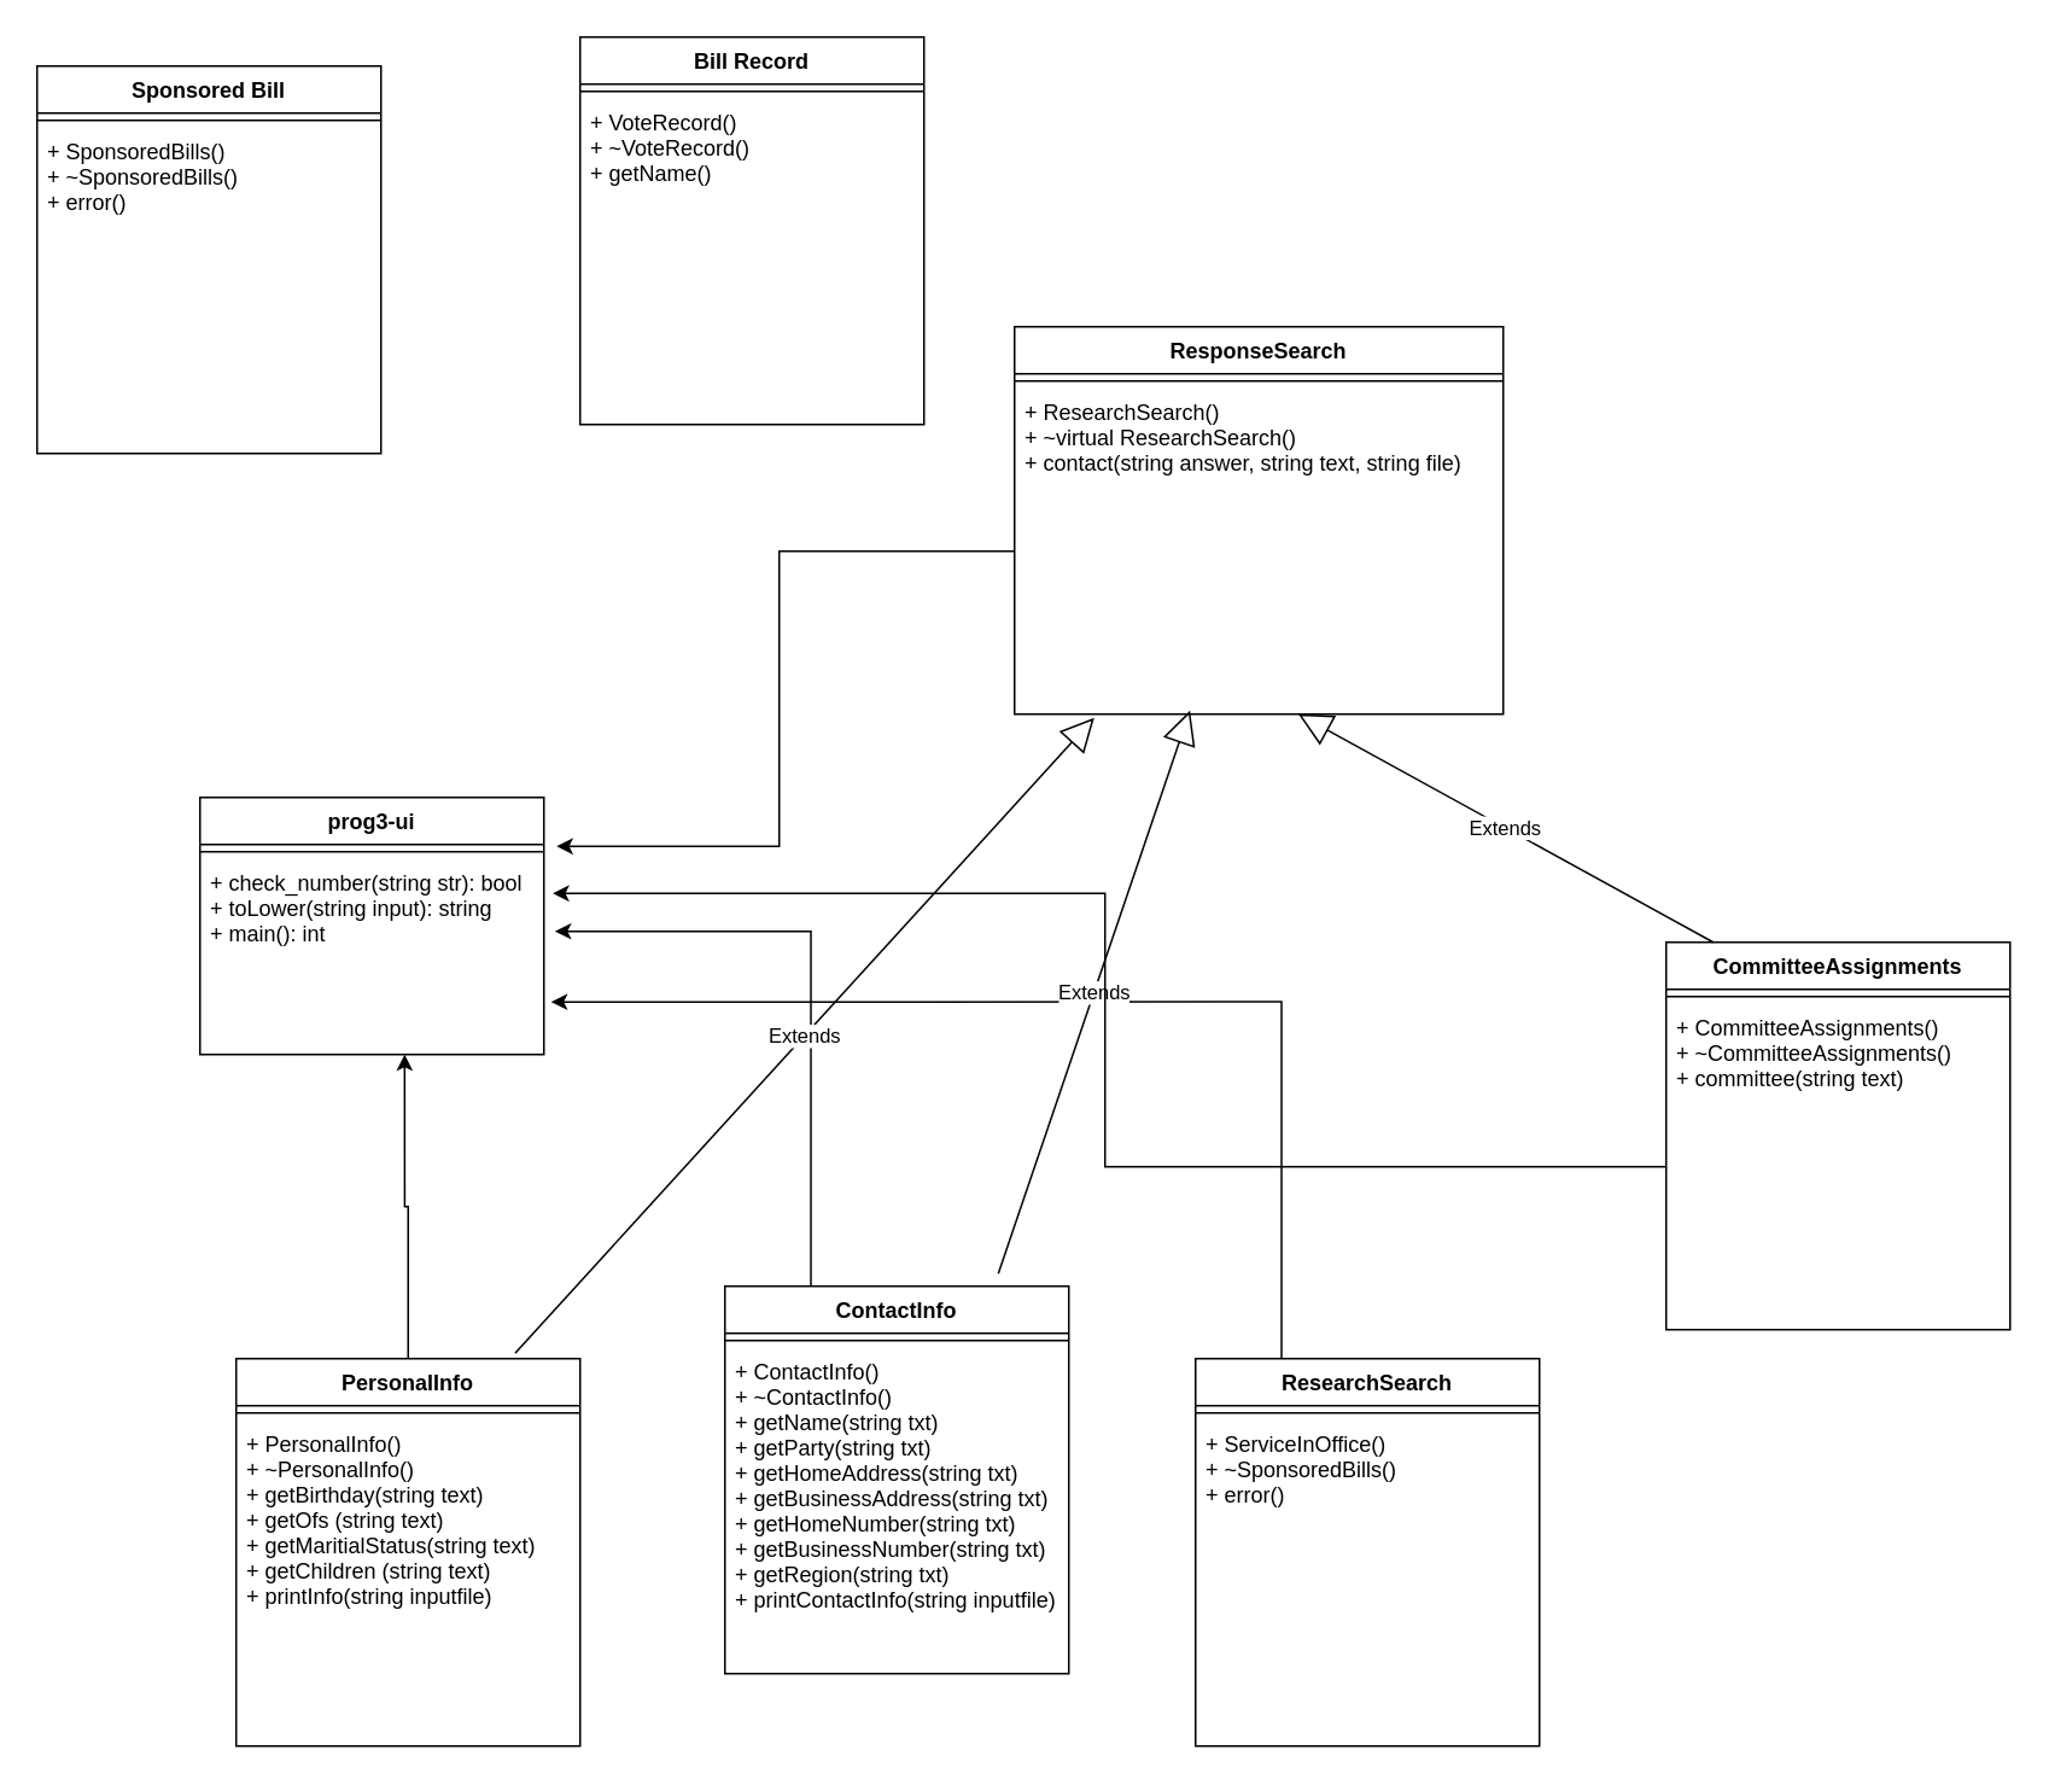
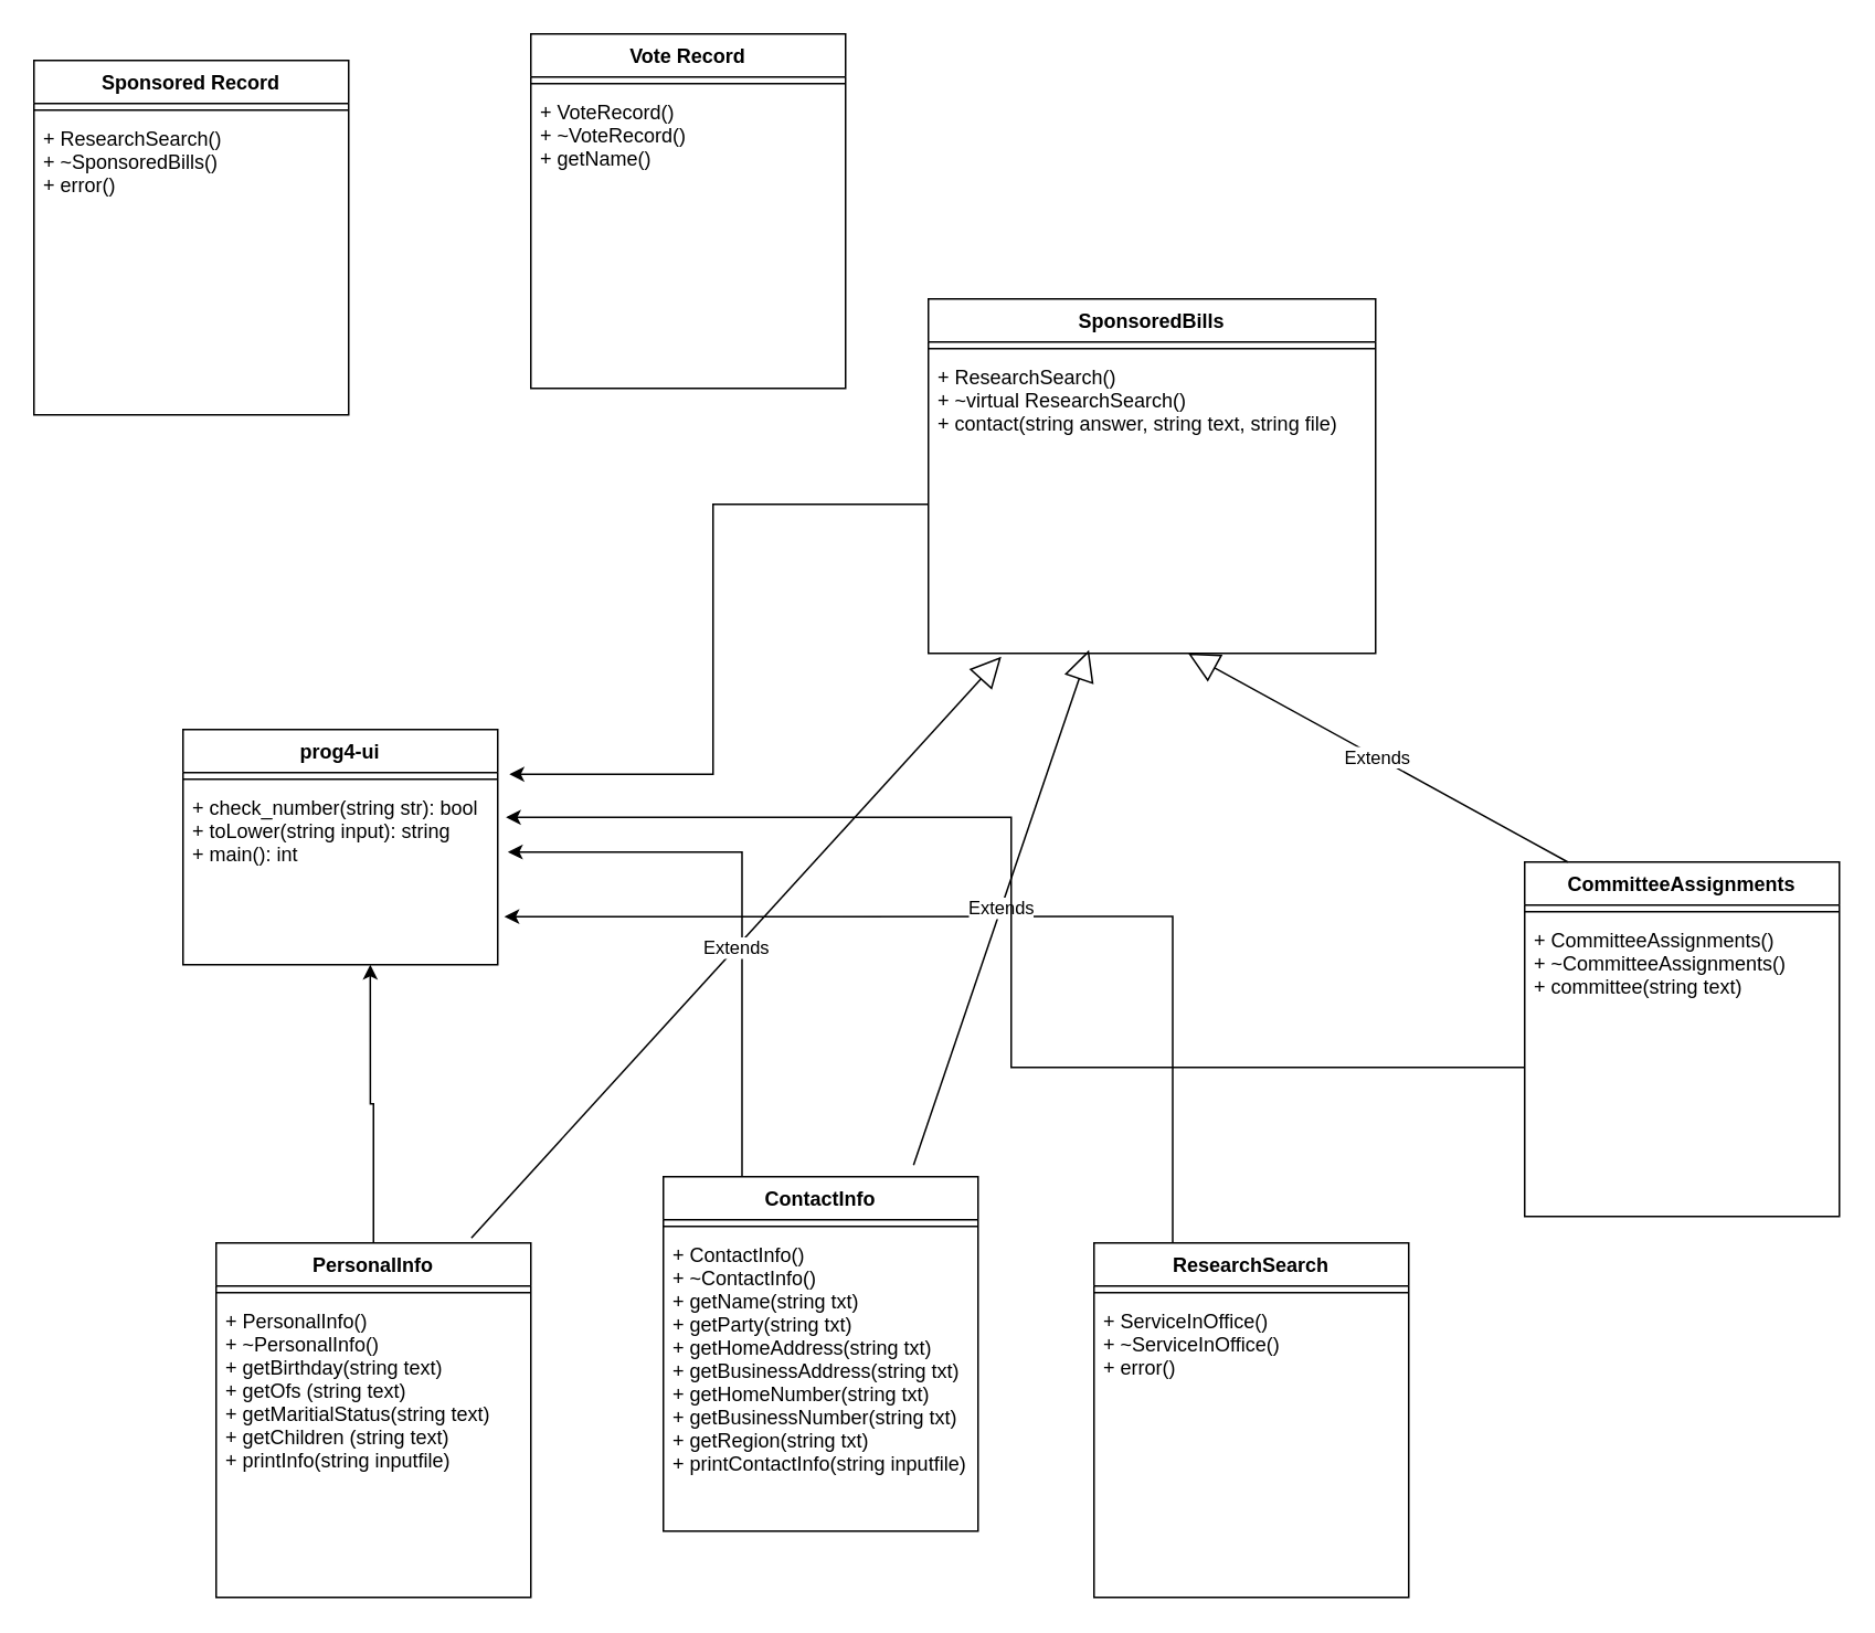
- <mxCell id="17" value="Bill Record" style="swimlane;fontStyle=1;align=center;verticalAlign=top;childLayout=stackLayout;horizontal=1;startSize=26;horizontalStack=0;resizeParent=1;resizeParentMax=0;resizeLast=0;collapsible=1;marginBottom=0;" vertex="1" parent="1"><mxGeometry x="320" y="20" width="190" height="214" as="geometry" /></mxCell>
+ <mxCell id="17" value="Vote Record" style="swimlane;fontStyle=1;align=center;verticalAlign=top;childLayout=stackLayout;horizontal=1;startSize=26;horizontalStack=0;resizeParent=1;resizeParentMax=0;resizeLast=0;collapsible=1;marginBottom=0;" vertex="1" parent="1"><mxGeometry x="320" y="20" width="190" height="214" as="geometry" /></mxCell>
- <mxCell id="14" value="Sponsored Bill" style="swimlane;fontStyle=1;align=center;verticalAlign=top;childLayout=stackLayout;horizontal=1;startSize=26;horizontalStack=0;resizeParent=1;resizeParentMax=0;resizeLast=0;collapsible=1;marginBottom=0;" vertex="1" parent="1"><mxGeometry x="20" y="36" width="190" height="214" as="geometry" /></mxCell>
+ <mxCell id="14" value="Sponsored Record" style="swimlane;fontStyle=1;align=center;verticalAlign=top;childLayout=stackLayout;horizontal=1;startSize=26;horizontalStack=0;resizeParent=1;resizeParentMax=0;resizeLast=0;collapsible=1;marginBottom=0;" vertex="1" parent="1"><mxGeometry x="20" y="36" width="190" height="214" as="geometry" /></mxCell>
- <mxCell id="16" value="+ SponsoredBills()&#10;+ ~SponsoredBills()&#10;+ error()&#10;" style="text;strokeColor=none;fillColor=none;align=left;verticalAlign=top;spacingLeft=4;spacingRight=4;overflow=hidden;rotatable=0;points=[[0,0.5],[1,0.5]];portConstraint=eastwest;" vertex="1" parent="14"><mxGeometry y="34" width="190" height="180" as="geometry" /></mxCell>
+ <mxCell id="16" value="+ ResearchSearch()&#10;+ ~SponsoredBills()&#10;+ error()&#10;" style="text;strokeColor=none;fillColor=none;align=left;verticalAlign=top;spacingLeft=4;spacingRight=4;overflow=hidden;rotatable=0;points=[[0,0.5],[1,0.5]];portConstraint=eastwest;" vertex="1" parent="14"><mxGeometry y="34" width="190" height="180" as="geometry" /></mxCell>
- <mxCell id="20" value="ResponseSearch" style="swimlane;fontStyle=1;align=center;verticalAlign=top;childLayout=stackLayout;horizontal=1;startSize=26;horizontalStack=0;resizeParent=1;resizeParentMax=0;resizeLast=0;collapsible=1;marginBottom=0;" vertex="1" parent="1"><mxGeometry x="560" y="180" width="270" height="214" as="geometry" /></mxCell>
+ <mxCell id="20" value="SponsoredBills" style="swimlane;fontStyle=1;align=center;verticalAlign=top;childLayout=stackLayout;horizontal=1;startSize=26;horizontalStack=0;resizeParent=1;resizeParentMax=0;resizeLast=0;collapsible=1;marginBottom=0;" vertex="1" parent="1"><mxGeometry x="560" y="180" width="270" height="214" as="geometry" /></mxCell>
- <mxCell id="23" value="prog3-ui" style="swimlane;fontStyle=1;align=center;verticalAlign=top;childLayout=stackLayout;horizontal=1;startSize=26;horizontalStack=0;resizeParent=1;resizeParentMax=0;resizeLast=0;collapsible=1;marginBottom=0;" vertex="1" parent="1"><mxGeometry x="110" y="440" width="190" height="142" as="geometry" /></mxCell>
+ <mxCell id="23" value="prog4-ui" style="swimlane;fontStyle=1;align=center;verticalAlign=top;childLayout=stackLayout;horizontal=1;startSize=26;horizontalStack=0;resizeParent=1;resizeParentMax=0;resizeLast=0;collapsible=1;marginBottom=0;" vertex="1" parent="1"><mxGeometry x="110" y="440" width="190" height="142" as="geometry" /></mxCell>
- <mxCell id="13" value="+ ServiceInOffice()&#10;+ ~SponsoredBills()&#10;+ error()&#10;" style="text;strokeColor=none;fillColor=none;align=left;verticalAlign=top;spacingLeft=4;spacingRight=4;overflow=hidden;rotatable=0;points=[[0,0.5],[1,0.5]];portConstraint=eastwest;" vertex="1" parent="11"><mxGeometry y="34" width="190" height="180" as="geometry" /></mxCell>
+ <mxCell id="13" value="+ ServiceInOffice()&#10;+ ~ServiceInOffice()&#10;+ error()&#10;" style="text;strokeColor=none;fillColor=none;align=left;verticalAlign=top;spacingLeft=4;spacingRight=4;overflow=hidden;rotatable=0;points=[[0,0.5],[1,0.5]];portConstraint=eastwest;" vertex="1" parent="11"><mxGeometry y="34" width="190" height="180" as="geometry" /></mxCell>
